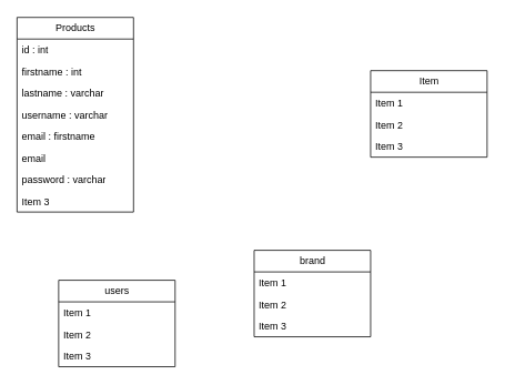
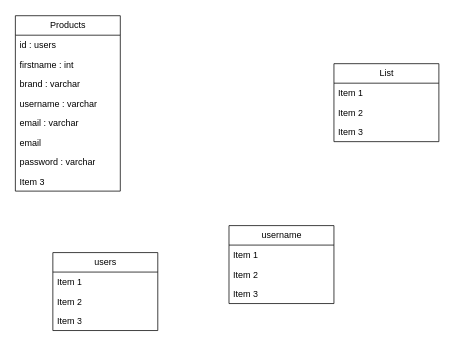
- <mxCell id="3" value="id : int" style="text;strokeColor=none;fillColor=none;align=left;verticalAlign=top;spacingLeft=4;spacingRight=4;overflow=hidden;rotatable=0;points=[[0,0.5],[1,0.5]];portConstraint=eastwest;whiteSpace=wrap;html=1;" vertex="1" parent="2"><mxGeometry y="26" width="140" height="26" as="geometry" /></mxCell>
+ <mxCell id="3" value="id : users" style="text;strokeColor=none;fillColor=none;align=left;verticalAlign=top;spacingLeft=4;spacingRight=4;overflow=hidden;rotatable=0;points=[[0,0.5],[1,0.5]];portConstraint=eastwest;whiteSpace=wrap;html=1;" vertex="1" parent="2"><mxGeometry y="26" width="140" height="26" as="geometry" /></mxCell>
- <mxCell id="15" value="Item" style="swimlane;fontStyle=0;childLayout=stackLayout;horizontal=1;startSize=26;fillColor=none;horizontalStack=0;resizeParent=1;resizeParentMax=0;resizeLast=0;collapsible=1;marginBottom=0;html=1;" vertex="1" parent="1"><mxGeometry x="445" y="84" width="140" height="104" as="geometry" /></mxCell>
+ <mxCell id="15" value="List" style="swimlane;fontStyle=0;childLayout=stackLayout;horizontal=1;startSize=26;fillColor=none;horizontalStack=0;resizeParent=1;resizeParentMax=0;resizeLast=0;collapsible=1;marginBottom=0;html=1;" vertex="1" parent="1"><mxGeometry x="445" y="84" width="140" height="104" as="geometry" /></mxCell>
- <mxCell id="5" value="lastname : varchar" style="text;strokeColor=none;fillColor=none;align=left;verticalAlign=top;spacingLeft=4;spacingRight=4;overflow=hidden;rotatable=0;points=[[0,0.5],[1,0.5]];portConstraint=eastwest;whiteSpace=wrap;html=1;" vertex="1" parent="2"><mxGeometry y="78" width="140" height="26" as="geometry" /></mxCell>
+ <mxCell id="5" value="brand : varchar" style="text;strokeColor=none;fillColor=none;align=left;verticalAlign=top;spacingLeft=4;spacingRight=4;overflow=hidden;rotatable=0;points=[[0,0.5],[1,0.5]];portConstraint=eastwest;whiteSpace=wrap;html=1;" vertex="1" parent="2"><mxGeometry y="78" width="140" height="26" as="geometry" /></mxCell>
- <mxCell id="7" value="email : firstname&amp;nbsp;" style="text;strokeColor=none;fillColor=none;align=left;verticalAlign=top;spacingLeft=4;spacingRight=4;overflow=hidden;rotatable=0;points=[[0,0.5],[1,0.5]];portConstraint=eastwest;whiteSpace=wrap;html=1;" vertex="1" parent="2"><mxGeometry y="130" width="140" height="26" as="geometry" /></mxCell>
+ <mxCell id="7" value="email : varchar&amp;nbsp;" style="text;strokeColor=none;fillColor=none;align=left;verticalAlign=top;spacingLeft=4;spacingRight=4;overflow=hidden;rotatable=0;points=[[0,0.5],[1,0.5]];portConstraint=eastwest;whiteSpace=wrap;html=1;" vertex="1" parent="2"><mxGeometry y="130" width="140" height="26" as="geometry" /></mxCell>
- <mxCell id="11" value="brand" style="swimlane;fontStyle=0;childLayout=stackLayout;horizontal=1;startSize=26;fillColor=none;horizontalStack=0;resizeParent=1;resizeParentMax=0;resizeLast=0;collapsible=1;marginBottom=0;html=1;" vertex="1" parent="1"><mxGeometry x="305" y="300" width="140" height="104" as="geometry" /></mxCell>
+ <mxCell id="11" value="username" style="swimlane;fontStyle=0;childLayout=stackLayout;horizontal=1;startSize=26;fillColor=none;horizontalStack=0;resizeParent=1;resizeParentMax=0;resizeLast=0;collapsible=1;marginBottom=0;html=1;" vertex="1" parent="1"><mxGeometry x="305" y="300" width="140" height="104" as="geometry" /></mxCell>
